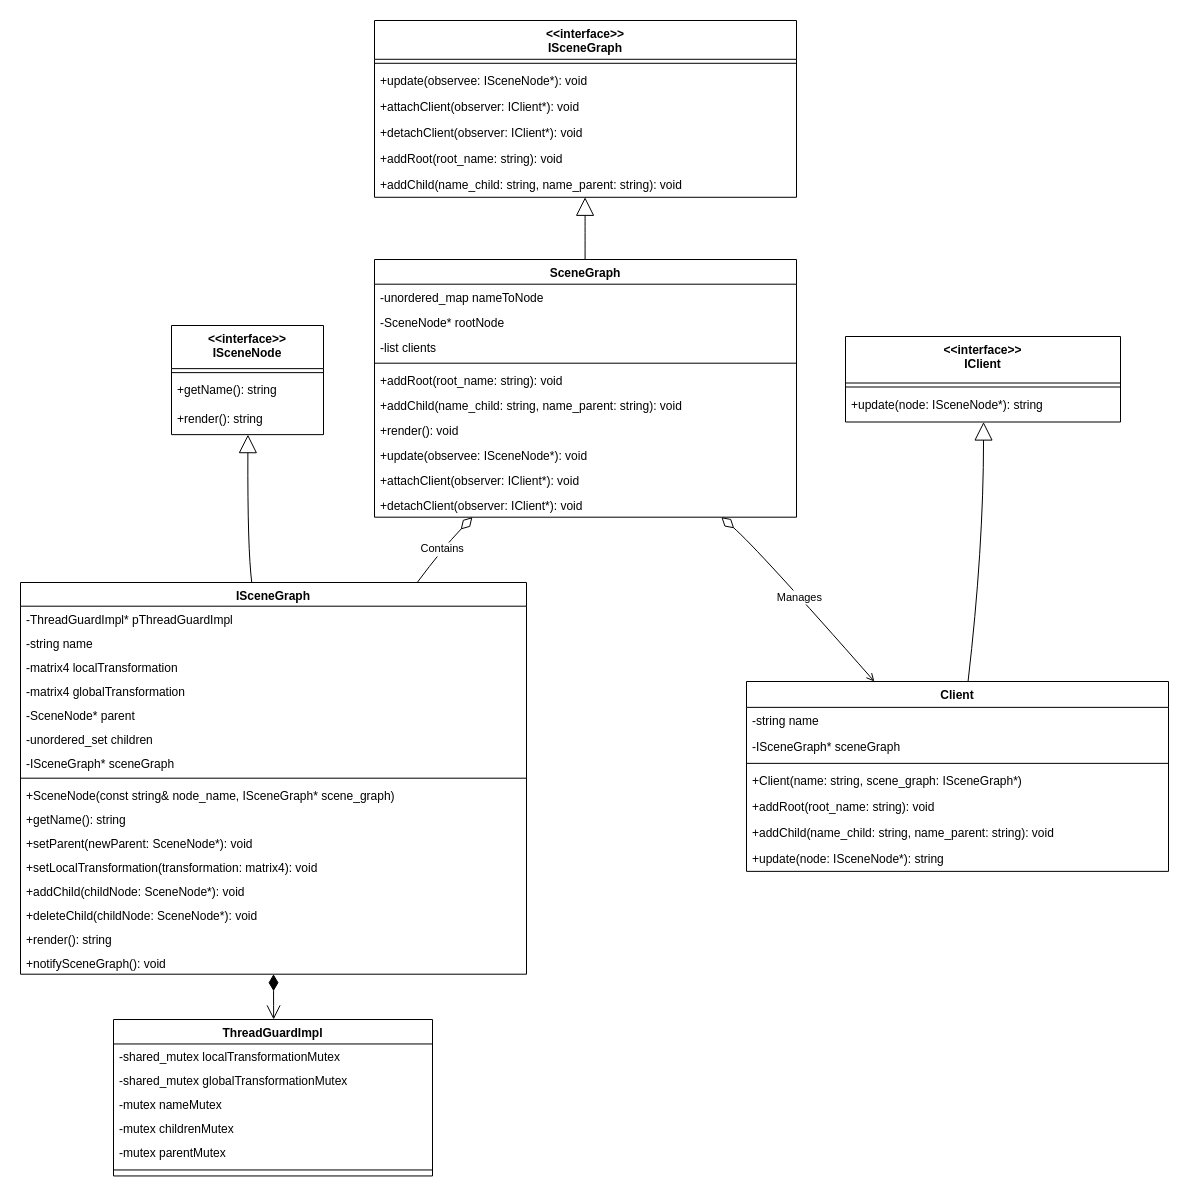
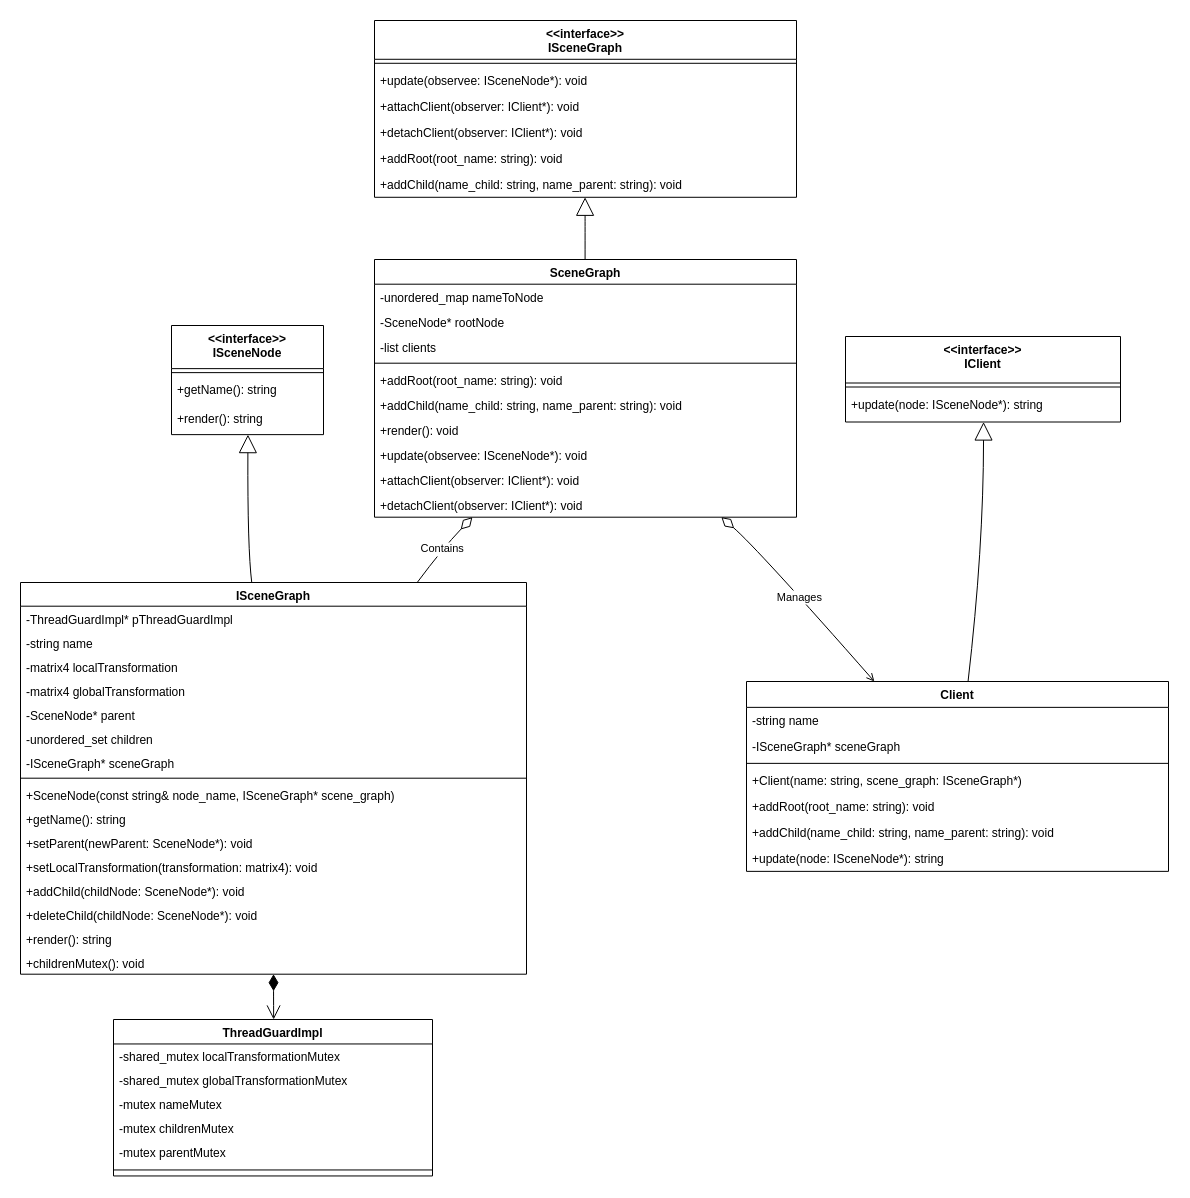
- <mxCell id="22" value="+notifySceneGraph(): void" style="text;strokeColor=none;fillColor=none;align=left;verticalAlign=top;spacingLeft=4;spacingRight=4;overflow=hidden;rotatable=0;points=[[0,0.5],[1,0.5]];portConstraint=eastwest;" vertex="1" parent="6"><mxGeometry y="367.688" width="506" height="24" as="geometry" /></mxCell>
+ <mxCell id="22" value="+childrenMutex(): void" style="text;strokeColor=none;fillColor=none;align=left;verticalAlign=top;spacingLeft=4;spacingRight=4;overflow=hidden;rotatable=0;points=[[0,0.5],[1,0.5]];portConstraint=eastwest;" vertex="1" parent="6"><mxGeometry y="367.688" width="506" height="24" as="geometry" /></mxCell>
